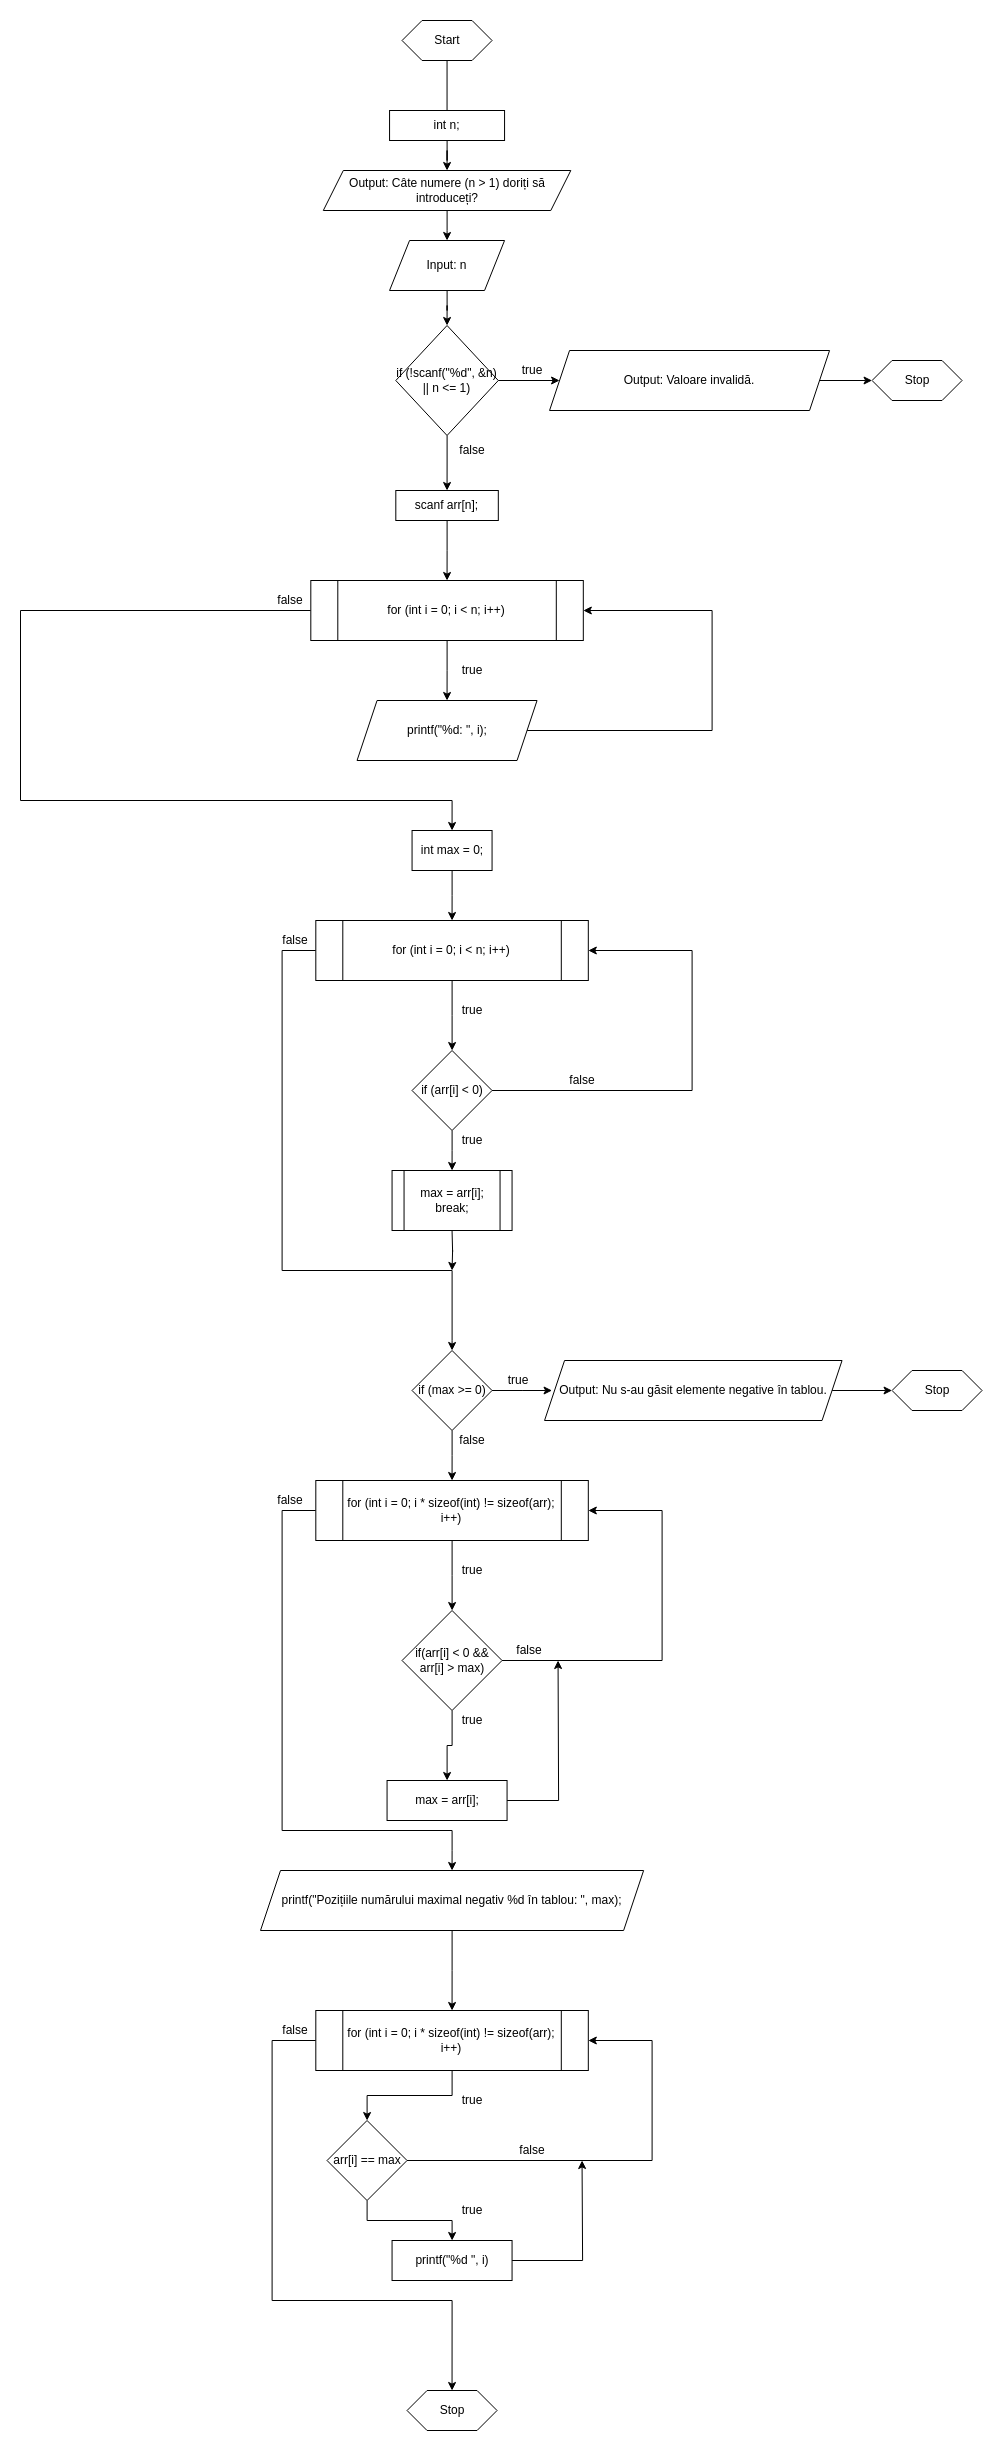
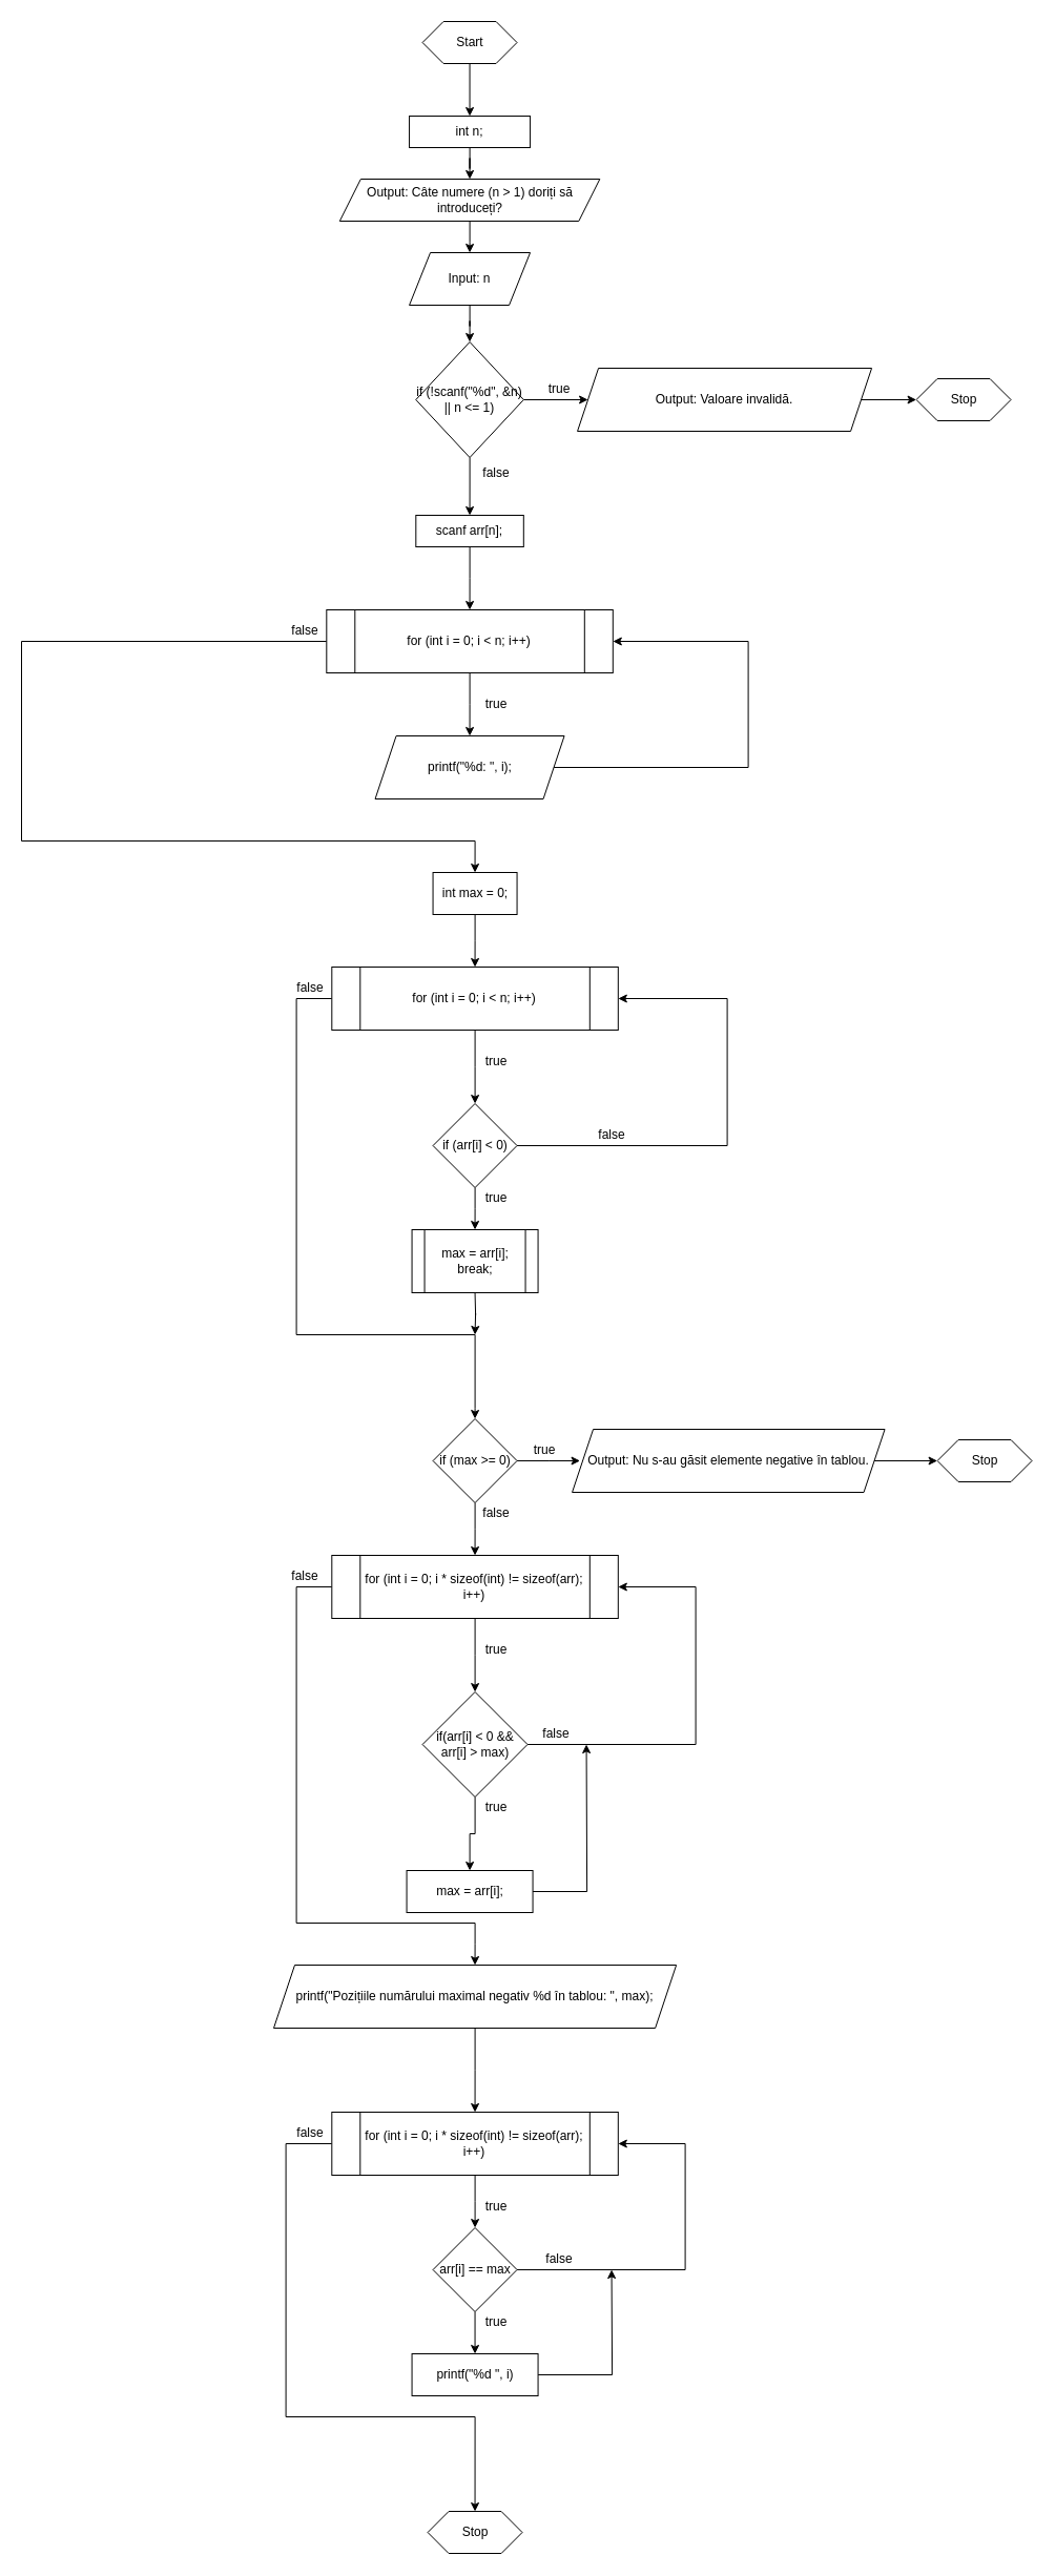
- <mxCell id="2" style="edgeStyle=orthogonalEdgeStyle;rounded=0;orthogonalLoop=1;jettySize=auto;html=1;entryX=0.5;entryY=0;entryDx=0;entryDy=0;endArrow=none;" parent="1" source="3" target="57" edge="1"><mxGeometry relative="1" as="geometry"><mxPoint x="446.56" y="120" as="targetPoint" /></mxGeometry></mxCell>
+ <mxCell id="2" style="edgeStyle=orthogonalEdgeStyle;rounded=0;orthogonalLoop=1;jettySize=auto;html=1;entryX=0.5;entryY=0;entryDx=0;entryDy=0;" parent="1" source="3" target="57" edge="1"><mxGeometry relative="1" as="geometry"><mxPoint x="446.56" y="120" as="targetPoint" /></mxGeometry></mxCell>
- <mxCell id="68" value="&lt;span style=&quot;font-size: 12px&quot;&gt;arr[i] == max&lt;/span&gt;" style="rhombus;whiteSpace=wrap;html=1;" parent="1" vertex="1"><mxGeometry x="326.56" y="2120" width="80" height="80" as="geometry" /></mxCell>
+ <mxCell id="68" value="&lt;span style=&quot;font-size: 12px&quot;&gt;arr[i] == max&lt;/span&gt;" style="rhombus;whiteSpace=wrap;html=1;" parent="1" vertex="1"><mxGeometry x="411.56" y="2120" width="80" height="80" as="geometry" /></mxCell>
